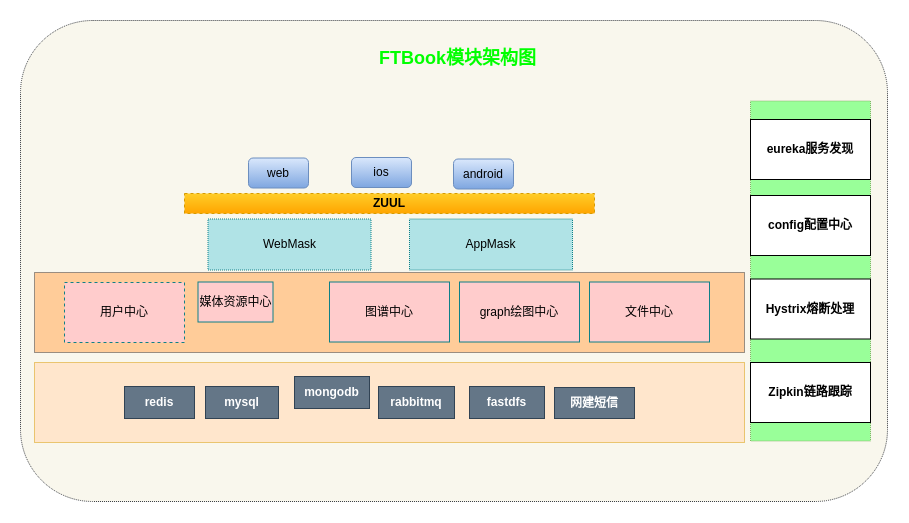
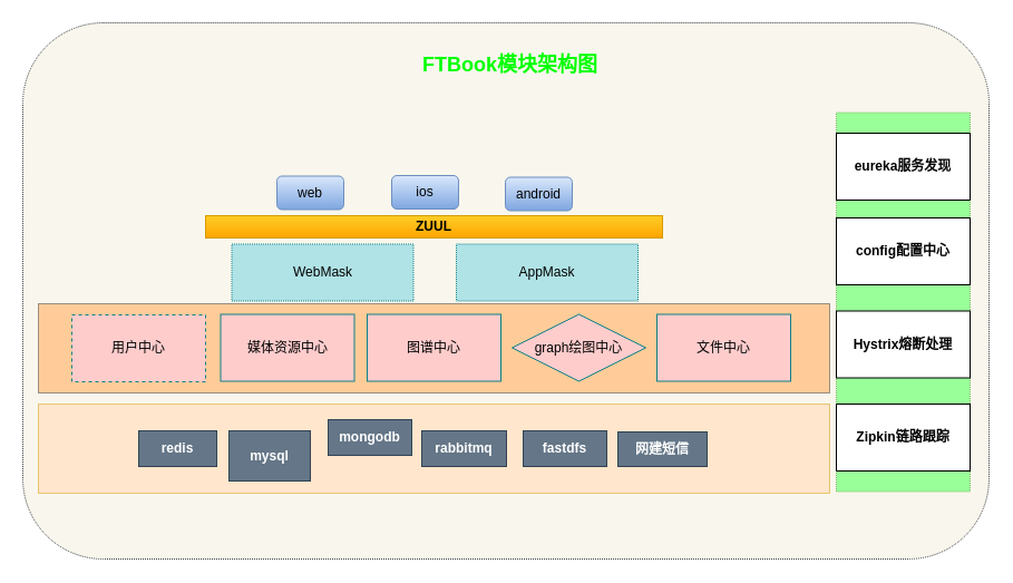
- <mxCell id="3" value="&lt;b&gt;ZUUL&lt;/b&gt;" style="rounded=0;whiteSpace=wrap;html=1;gradientColor=#ffa500;fillColor=#ffcd28;strokeColor=#d79b00;dashed=1;" vertex="1" parent="1"><mxGeometry x="184" y="193" width="410" height="20" as="geometry" /></mxCell>
+ <mxCell id="3" value="&lt;b&gt;ZUUL&lt;/b&gt;" style="rounded=0;whiteSpace=wrap;html=1;gradientColor=#ffa500;fillColor=#ffcd28;strokeColor=#d79b00;" vertex="1" parent="1"><mxGeometry x="184" y="193" width="410" height="20" as="geometry" /></mxCell>
- <mxCell id="18" value="媒体资源中心" style="rounded=0;whiteSpace=wrap;html=1;fillColor=#FFCCCC;strokeColor=#0e8088;" vertex="1" parent="1"><mxGeometry x="197.5" y="281.5" width="75" height="40" as="geometry" /></mxCell>
+ <mxCell id="18" value="媒体资源中心" style="rounded=0;whiteSpace=wrap;html=1;fillColor=#FFCCCC;strokeColor=#0e8088;" vertex="1" parent="1"><mxGeometry x="197.5" y="281.5" width="120" height="60" as="geometry" /></mxCell>
- <mxCell id="20" value="graph绘图中心" style="rounded=0;whiteSpace=wrap;html=1;fillColor=#FFCCCC;strokeColor=#0e8088;" vertex="1" parent="1"><mxGeometry x="459" y="281.5" width="120" height="60" as="geometry" /></mxCell>
+ <mxCell id="20" value="graph绘图中心" style="rhombus;whiteSpace=wrap;html=1;fillColor=#FFCCCC;strokeColor=#0e8088;" vertex="1" parent="1"><mxGeometry x="459" y="281.5" width="120" height="60" as="geometry" /></mxCell>
- <mxCell id="12" value="mysql" style="rounded=0;whiteSpace=wrap;html=1;fillColor=#647687;strokeColor=#314354;fontColor=#ffffff;fontStyle=1" vertex="1" parent="1"><mxGeometry x="205" y="386" width="73" height="32" as="geometry" /></mxCell>
+ <mxCell id="12" value="mysql" style="rounded=0;whiteSpace=wrap;html=1;fillColor=#647687;strokeColor=#314354;fontColor=#ffffff;fontStyle=1" vertex="1" parent="1"><mxGeometry x="205" y="386" width="73" height="45" as="geometry" /></mxCell>
